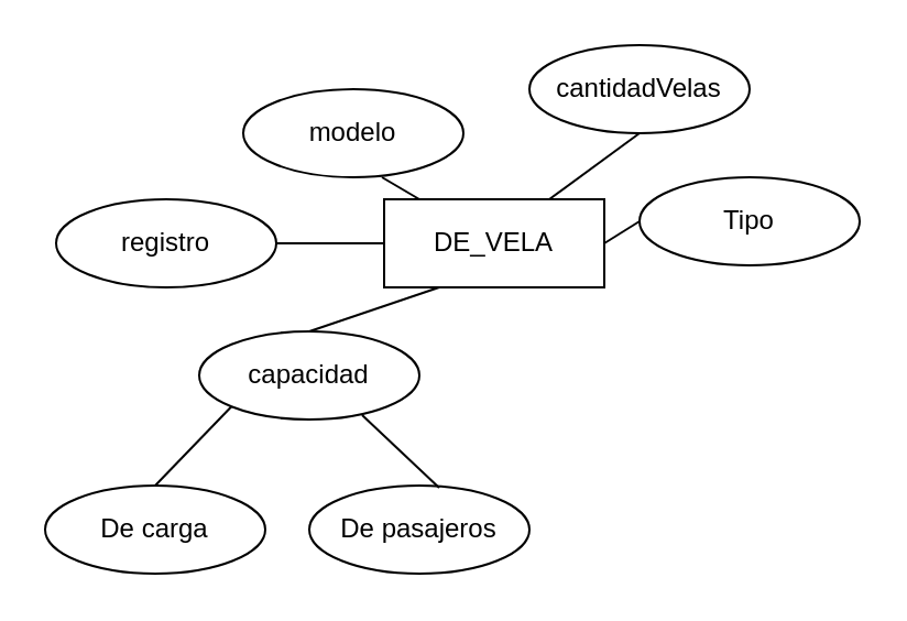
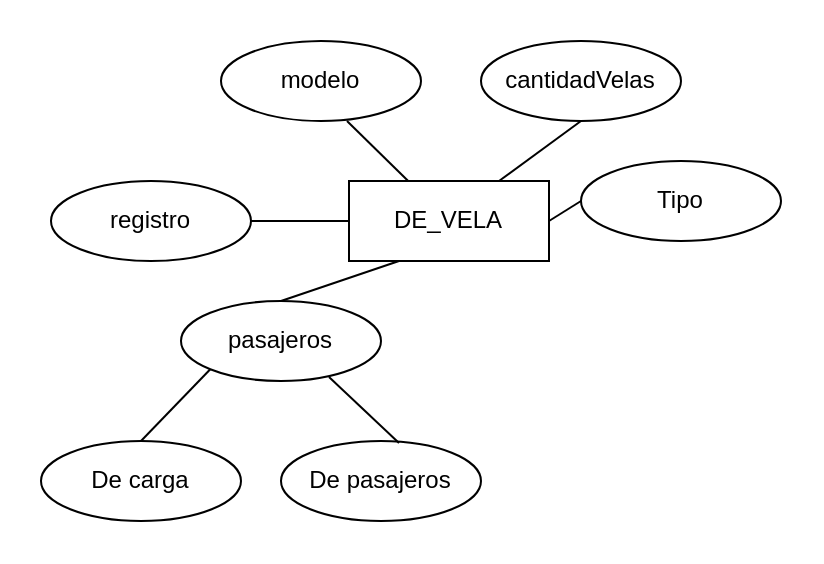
- <mxCell id="5" value="modelo" style="ellipse;whiteSpace=wrap;html=1;align=center;" vertex="1" parent="2"><mxGeometry x="90" y="20" width="100" height="40" as="geometry" /></mxCell>
+ <mxCell id="5" value="modelo" style="ellipse;whiteSpace=wrap;html=1;align=center;" vertex="1" parent="2"><mxGeometry x="90" width="100" height="40" as="geometry" /></mxCell>
- <mxCell id="8" value="capacidad" style="ellipse;whiteSpace=wrap;html=1;align=center;" vertex="1" parent="2"><mxGeometry x="70" y="130" width="100" height="40" as="geometry" /></mxCell>
+ <mxCell id="8" value="pasajeros" style="ellipse;whiteSpace=wrap;html=1;align=center;" vertex="1" parent="2"><mxGeometry x="70" y="130" width="100" height="40" as="geometry" /></mxCell>
